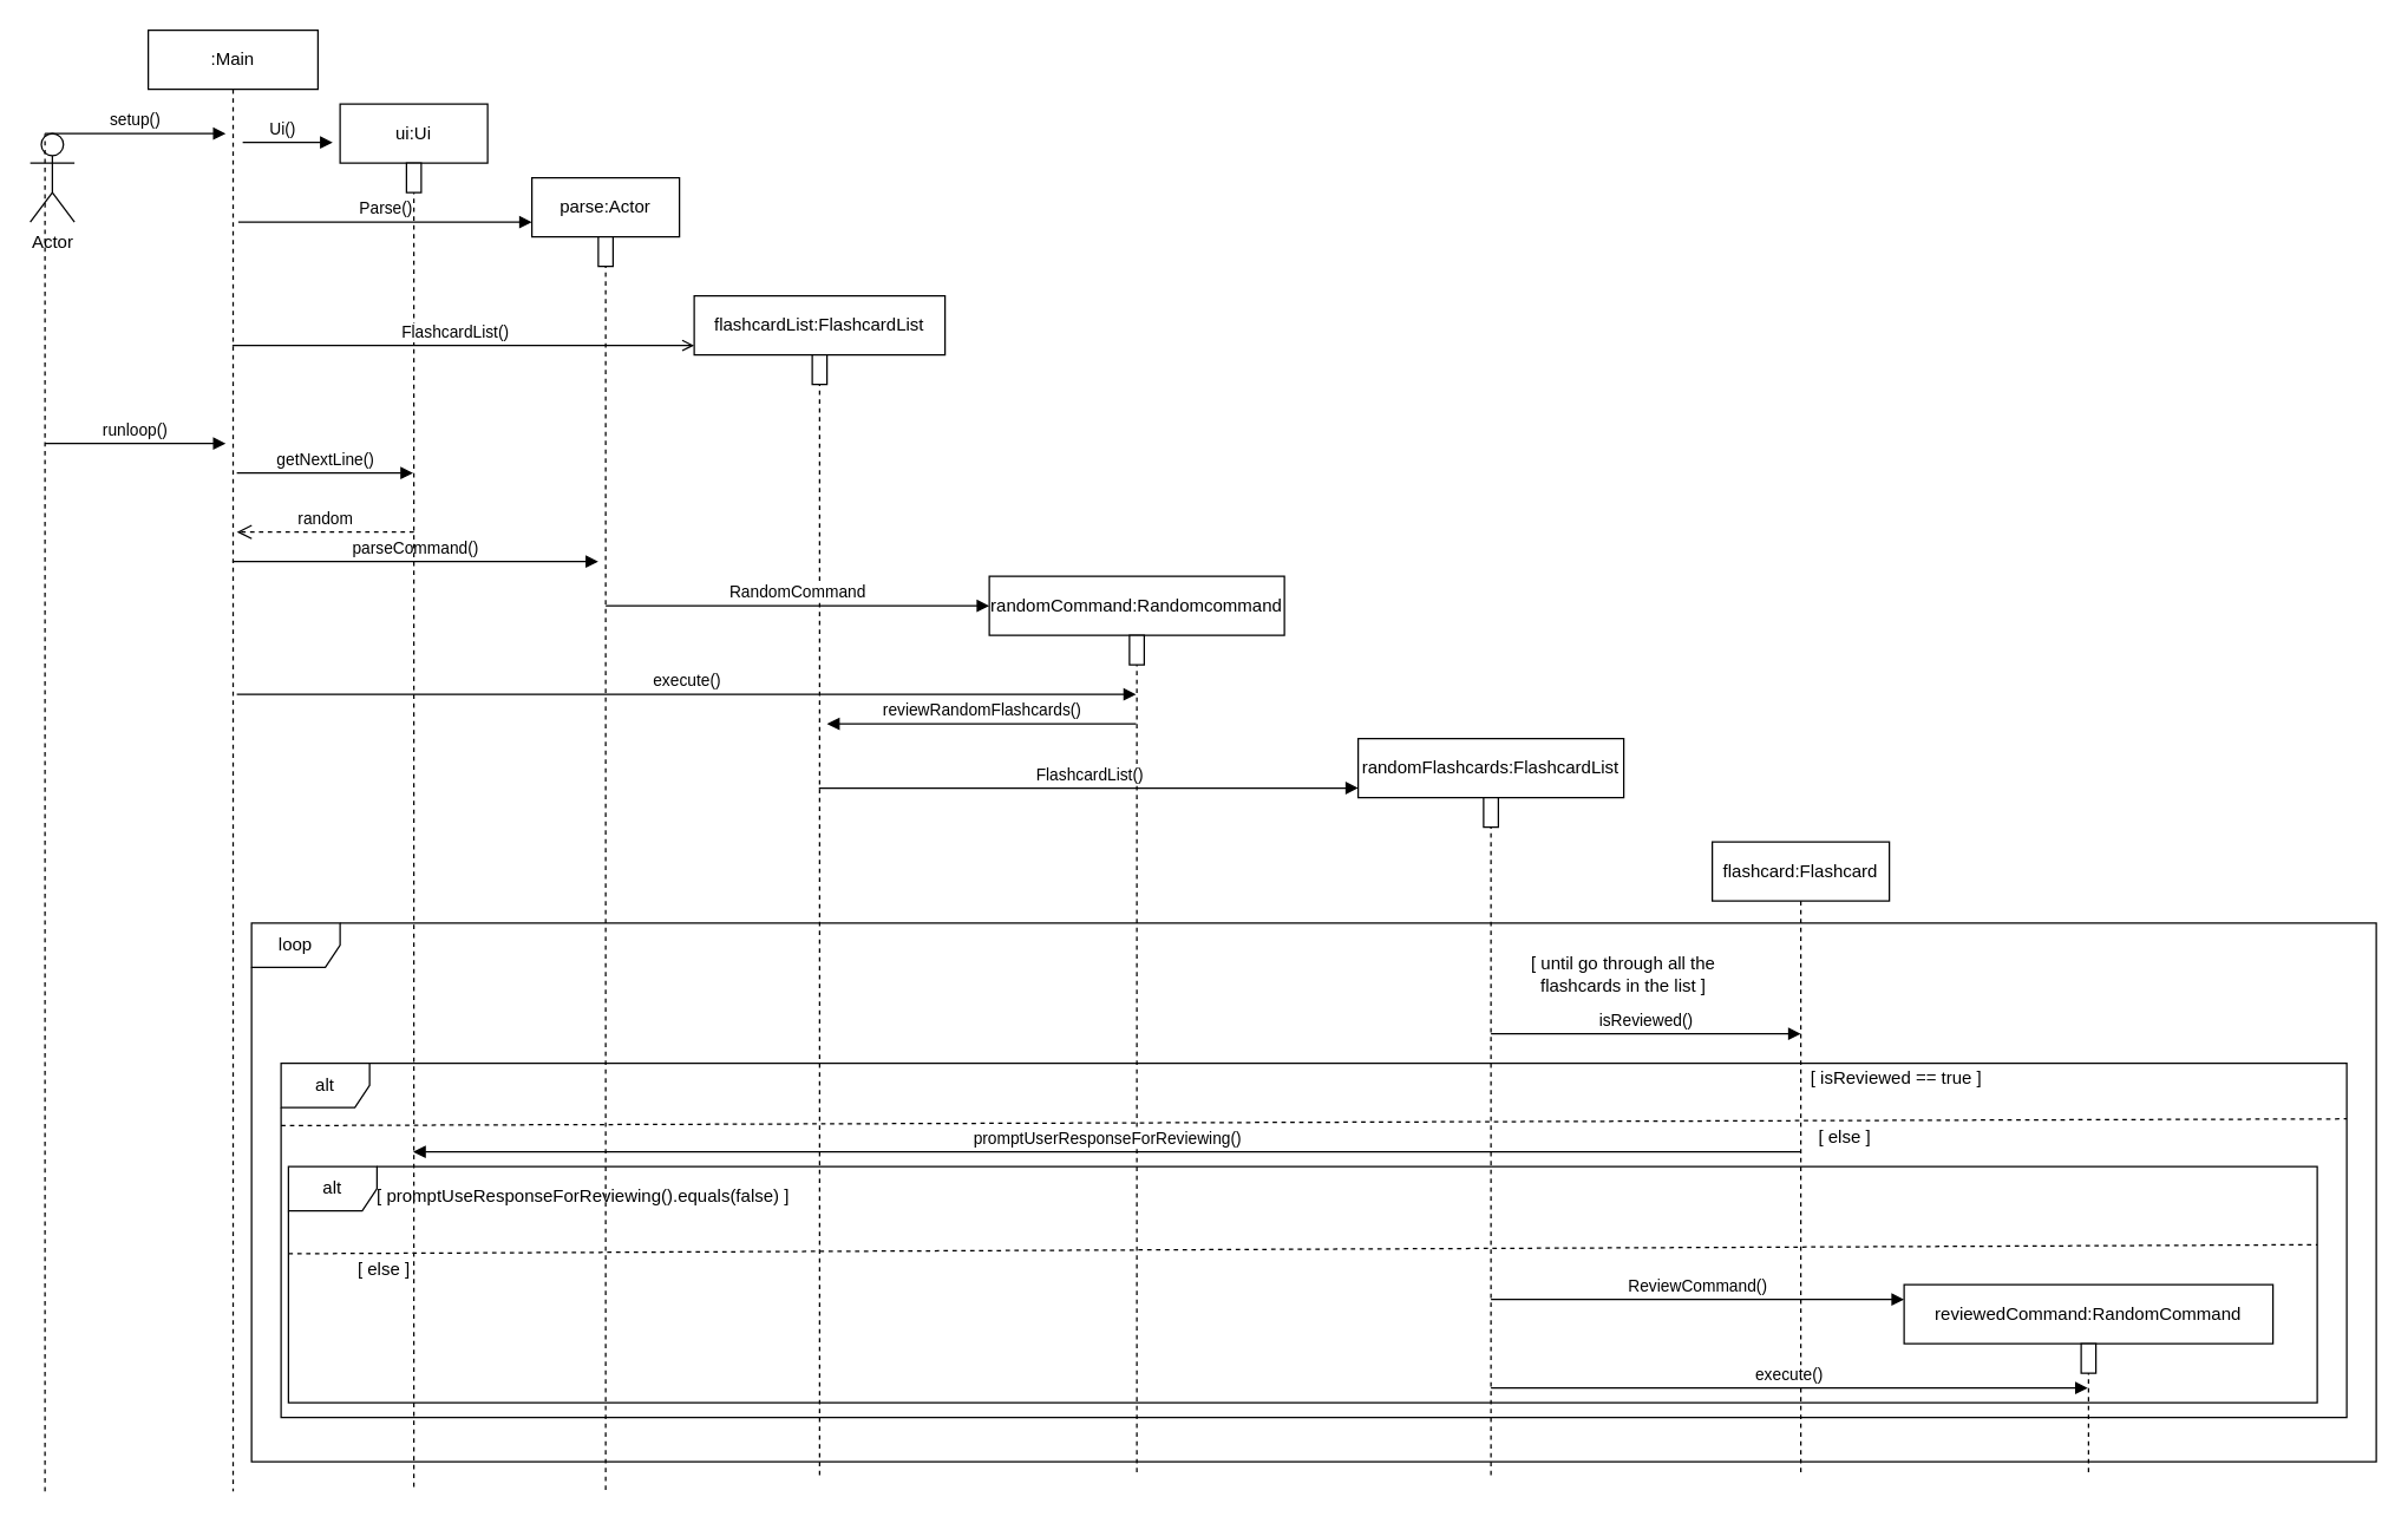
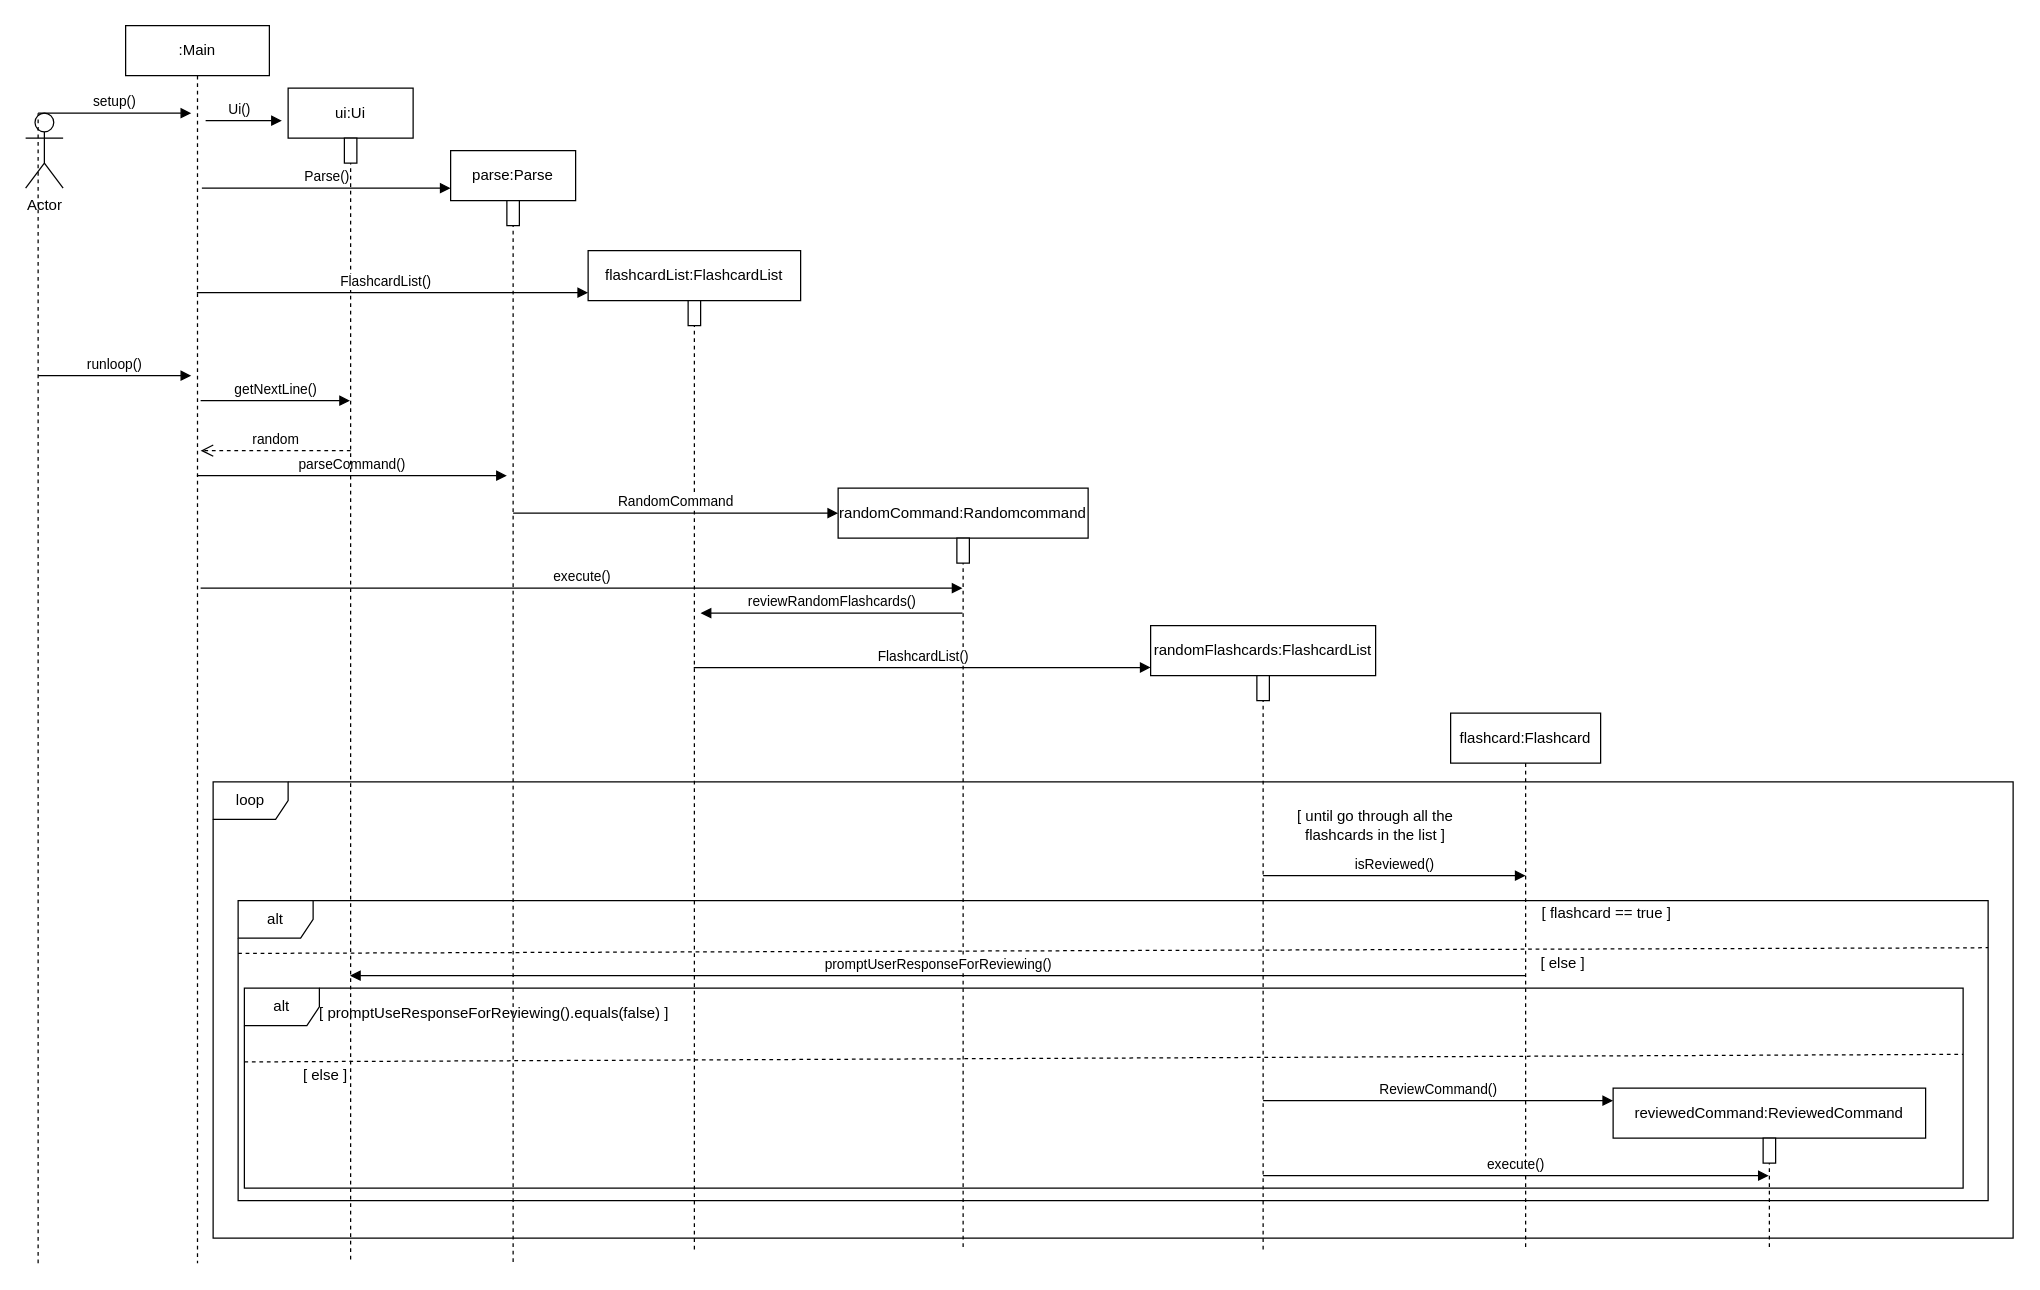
- <mxCell id="10" value="parse:Actor" style="shape=umlLifeline;perimeter=lifelinePerimeter;whiteSpace=wrap;html=1;container=1;collapsible=0;recursiveResize=0;outlineConnect=0;" vertex="1" parent="1"><mxGeometry x="360" y="120" width="100" height="890" as="geometry" /></mxCell>
+ <mxCell id="10" value="parse:Parse" style="shape=umlLifeline;perimeter=lifelinePerimeter;whiteSpace=wrap;html=1;container=1;collapsible=0;recursiveResize=0;outlineConnect=0;" vertex="1" parent="1"><mxGeometry x="360" y="120" width="100" height="890" as="geometry" /></mxCell>
- <mxCell id="19" value="FlashcardList()" style="html=1;verticalAlign=bottom;endArrow=open;entryX=0;entryY=0.042;entryDx=0;entryDy=0;entryPerimeter=0;" edge="1" parent="1" source="6" target="16"><mxGeometry x="-0.032" width="80" relative="1" as="geometry"><mxPoint x="160" y="200" as="sourcePoint" /><mxPoint x="470" y="210" as="targetPoint" /><mxPoint as="offset" /></mxGeometry></mxCell>
+ <mxCell id="19" value="FlashcardList()" style="html=1;verticalAlign=bottom;endArrow=block;entryX=0;entryY=0.042;entryDx=0;entryDy=0;entryPerimeter=0;" edge="1" parent="1" source="6" target="16"><mxGeometry x="-0.032" width="80" relative="1" as="geometry"><mxPoint x="160" y="200" as="sourcePoint" /><mxPoint x="470" y="210" as="targetPoint" /><mxPoint as="offset" /></mxGeometry></mxCell>
- <mxCell id="32" value="[ isReviewed == true ]" style="text;html=1;strokeColor=none;fillColor=none;align=center;verticalAlign=middle;whiteSpace=wrap;rounded=0;" vertex="1" parent="1"><mxGeometry x="1220" y="720" width="130" height="20" as="geometry" /></mxCell>
+ <mxCell id="32" value="[ flashcard == true ]" style="text;html=1;strokeColor=none;fillColor=none;align=center;verticalAlign=middle;whiteSpace=wrap;rounded=0;" vertex="1" parent="1"><mxGeometry x="1220" y="720" width="130" height="20" as="geometry" /></mxCell>
- <mxCell id="41" value="reviewedCommand:RandomCommand" style="shape=umlLifeline;perimeter=lifelinePerimeter;whiteSpace=wrap;html=1;container=1;collapsible=0;recursiveResize=0;outlineConnect=0;" vertex="1" parent="1"><mxGeometry x="1290" y="870" width="250" height="130" as="geometry" /></mxCell>
+ <mxCell id="41" value="reviewedCommand:ReviewedCommand" style="shape=umlLifeline;perimeter=lifelinePerimeter;whiteSpace=wrap;html=1;container=1;collapsible=0;recursiveResize=0;outlineConnect=0;" vertex="1" parent="1"><mxGeometry x="1290" y="870" width="250" height="130" as="geometry" /></mxCell>
